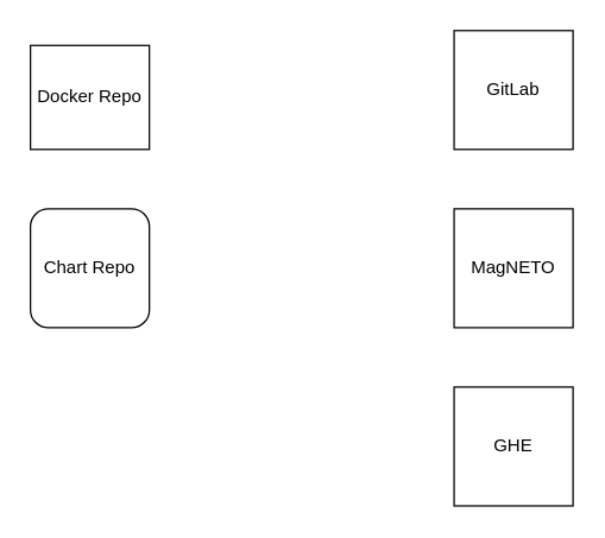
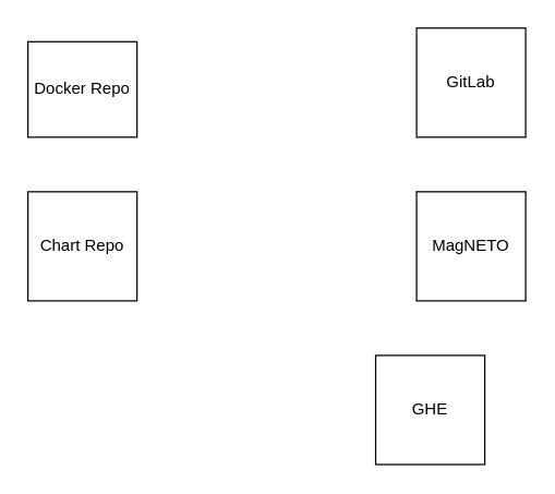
- <mxCell id="6" value="Chart Repo" style="whiteSpace=wrap;html=1;aspect=fixed;rounded=1;" vertex="1" parent="1"><mxGeometry x="20" y="140" width="80" height="80" as="geometry" /></mxCell>
+ <mxCell id="6" value="Chart Repo" style="whiteSpace=wrap;html=1;aspect=fixed;" vertex="1" parent="1"><mxGeometry x="20" y="140" width="80" height="80" as="geometry" /></mxCell>
- <mxCell id="4" value="GHE" style="whiteSpace=wrap;html=1;aspect=fixed;" vertex="1" parent="1"><mxGeometry x="305" y="260" width="80" height="80" as="geometry" /></mxCell>
+ <mxCell id="4" value="GHE" style="whiteSpace=wrap;html=1;aspect=fixed;" vertex="1" parent="1"><mxGeometry x="275" y="260" width="80" height="80" as="geometry" /></mxCell>
